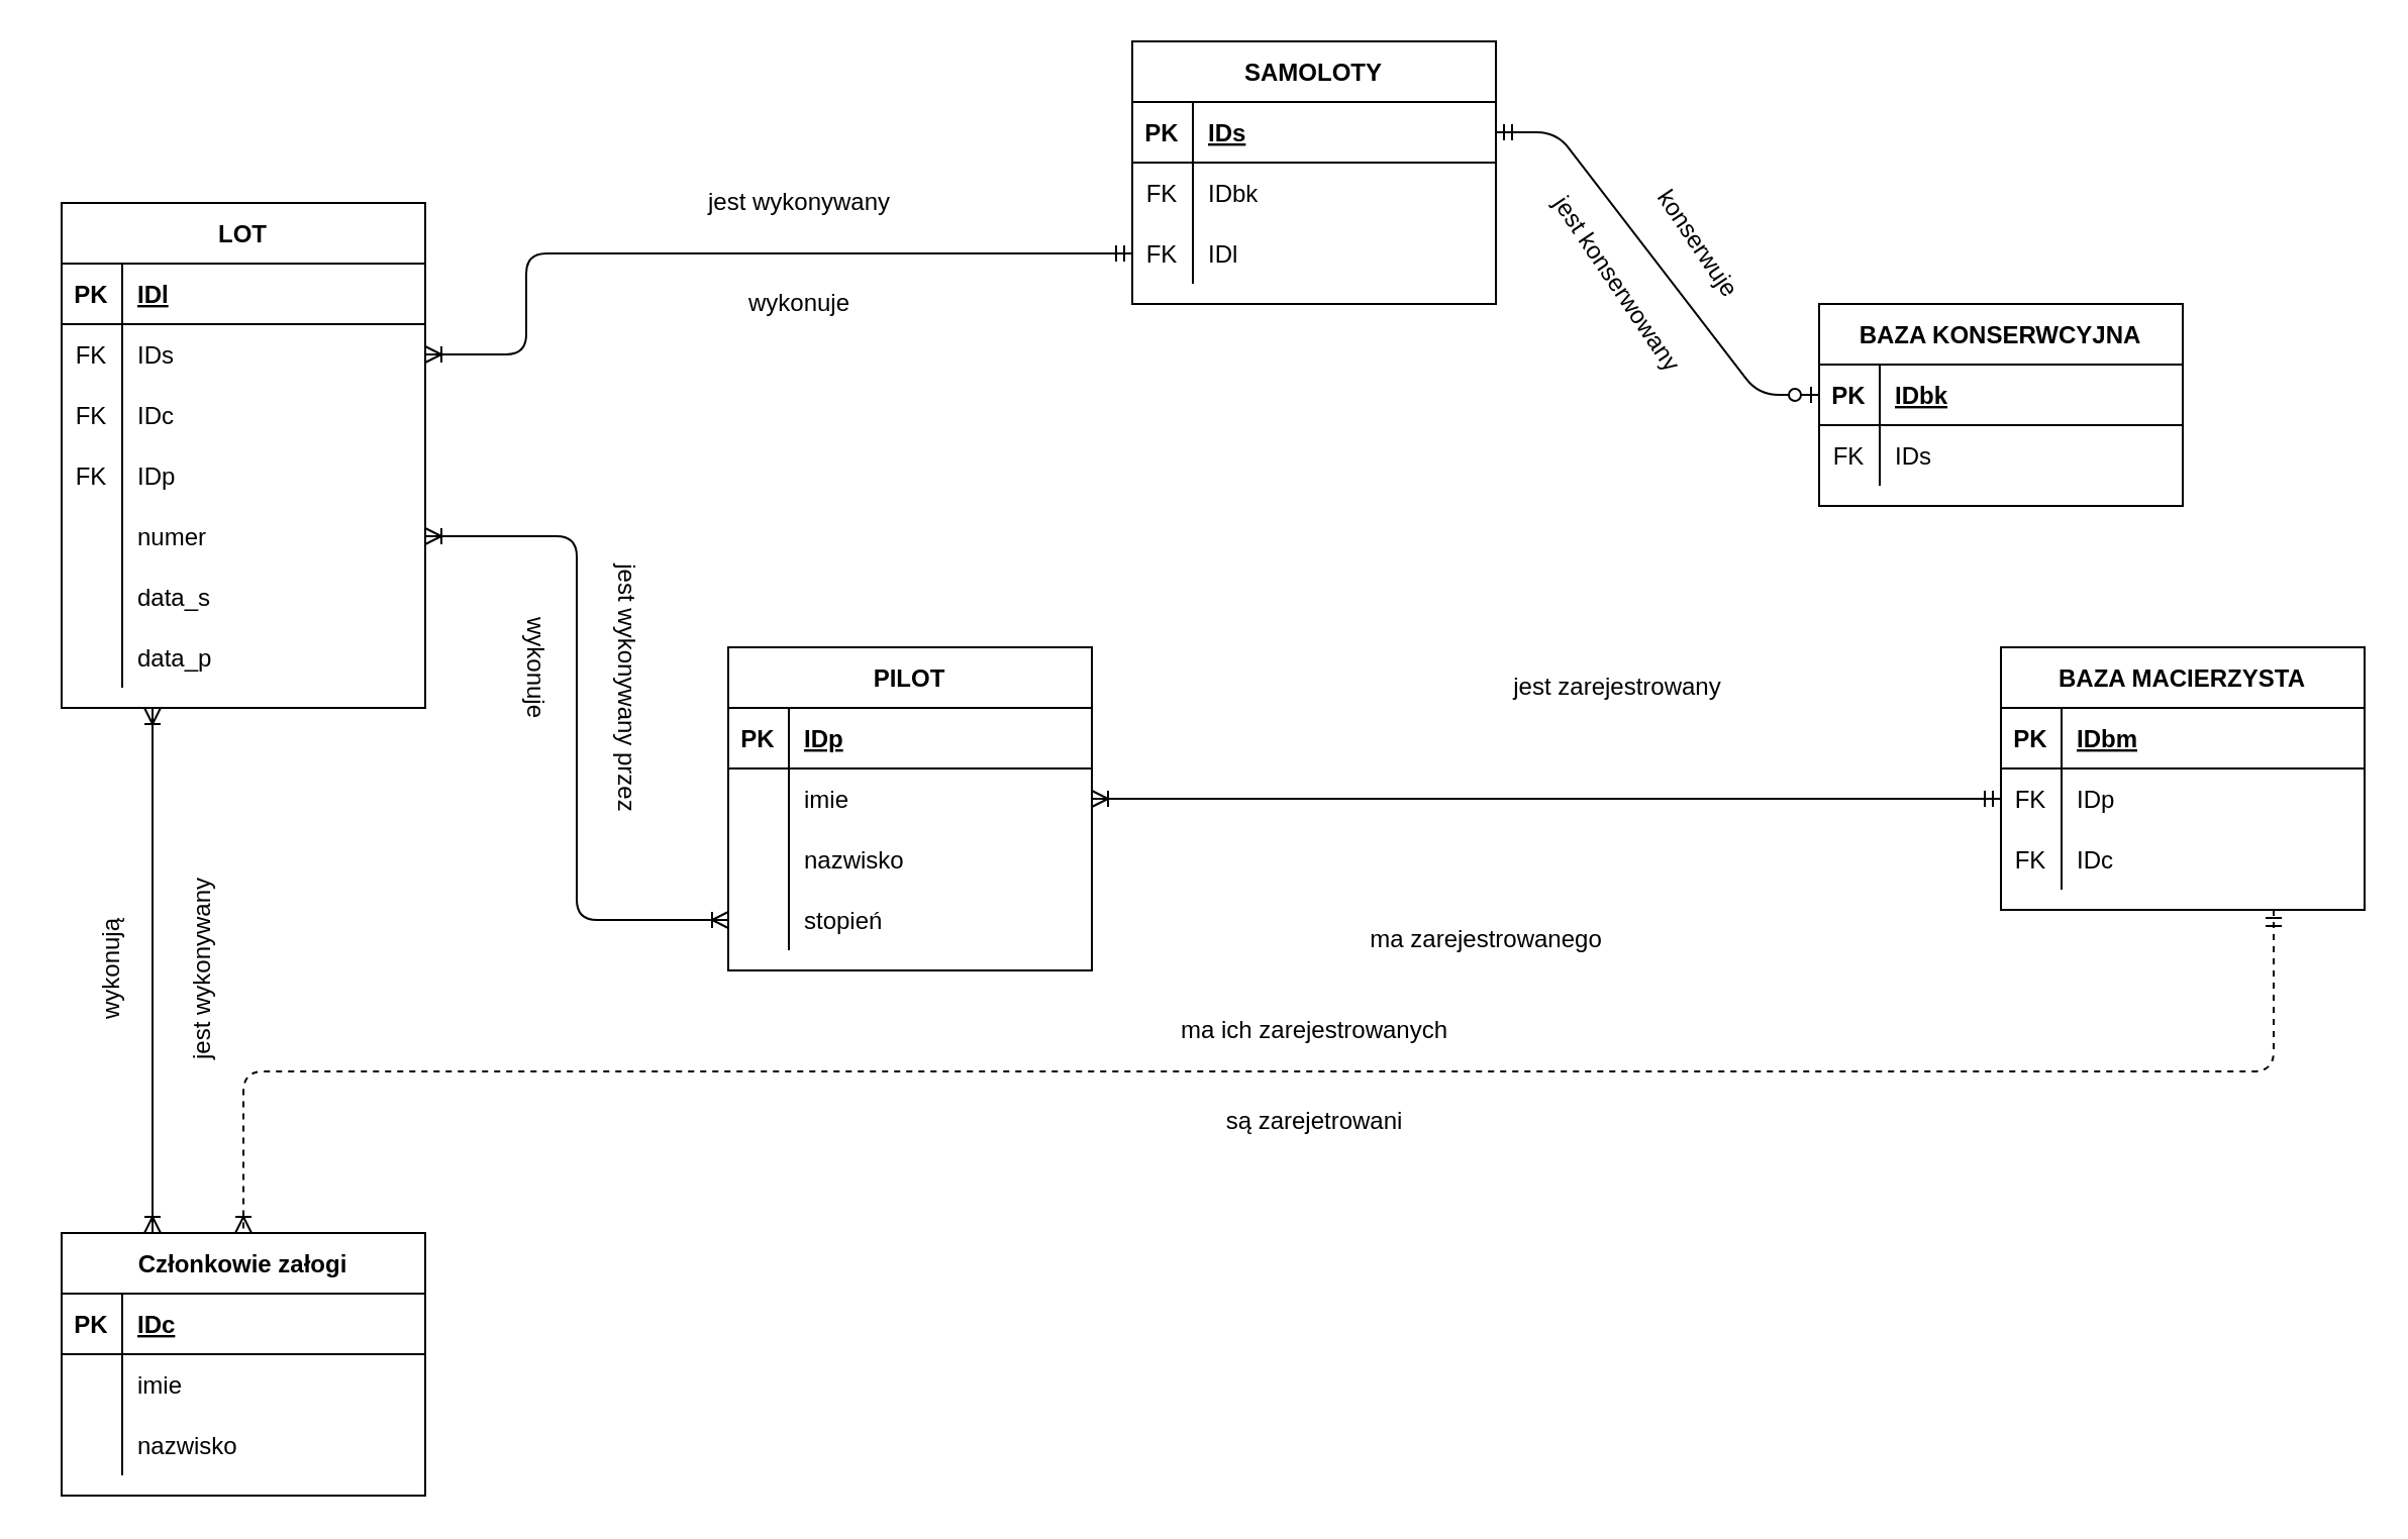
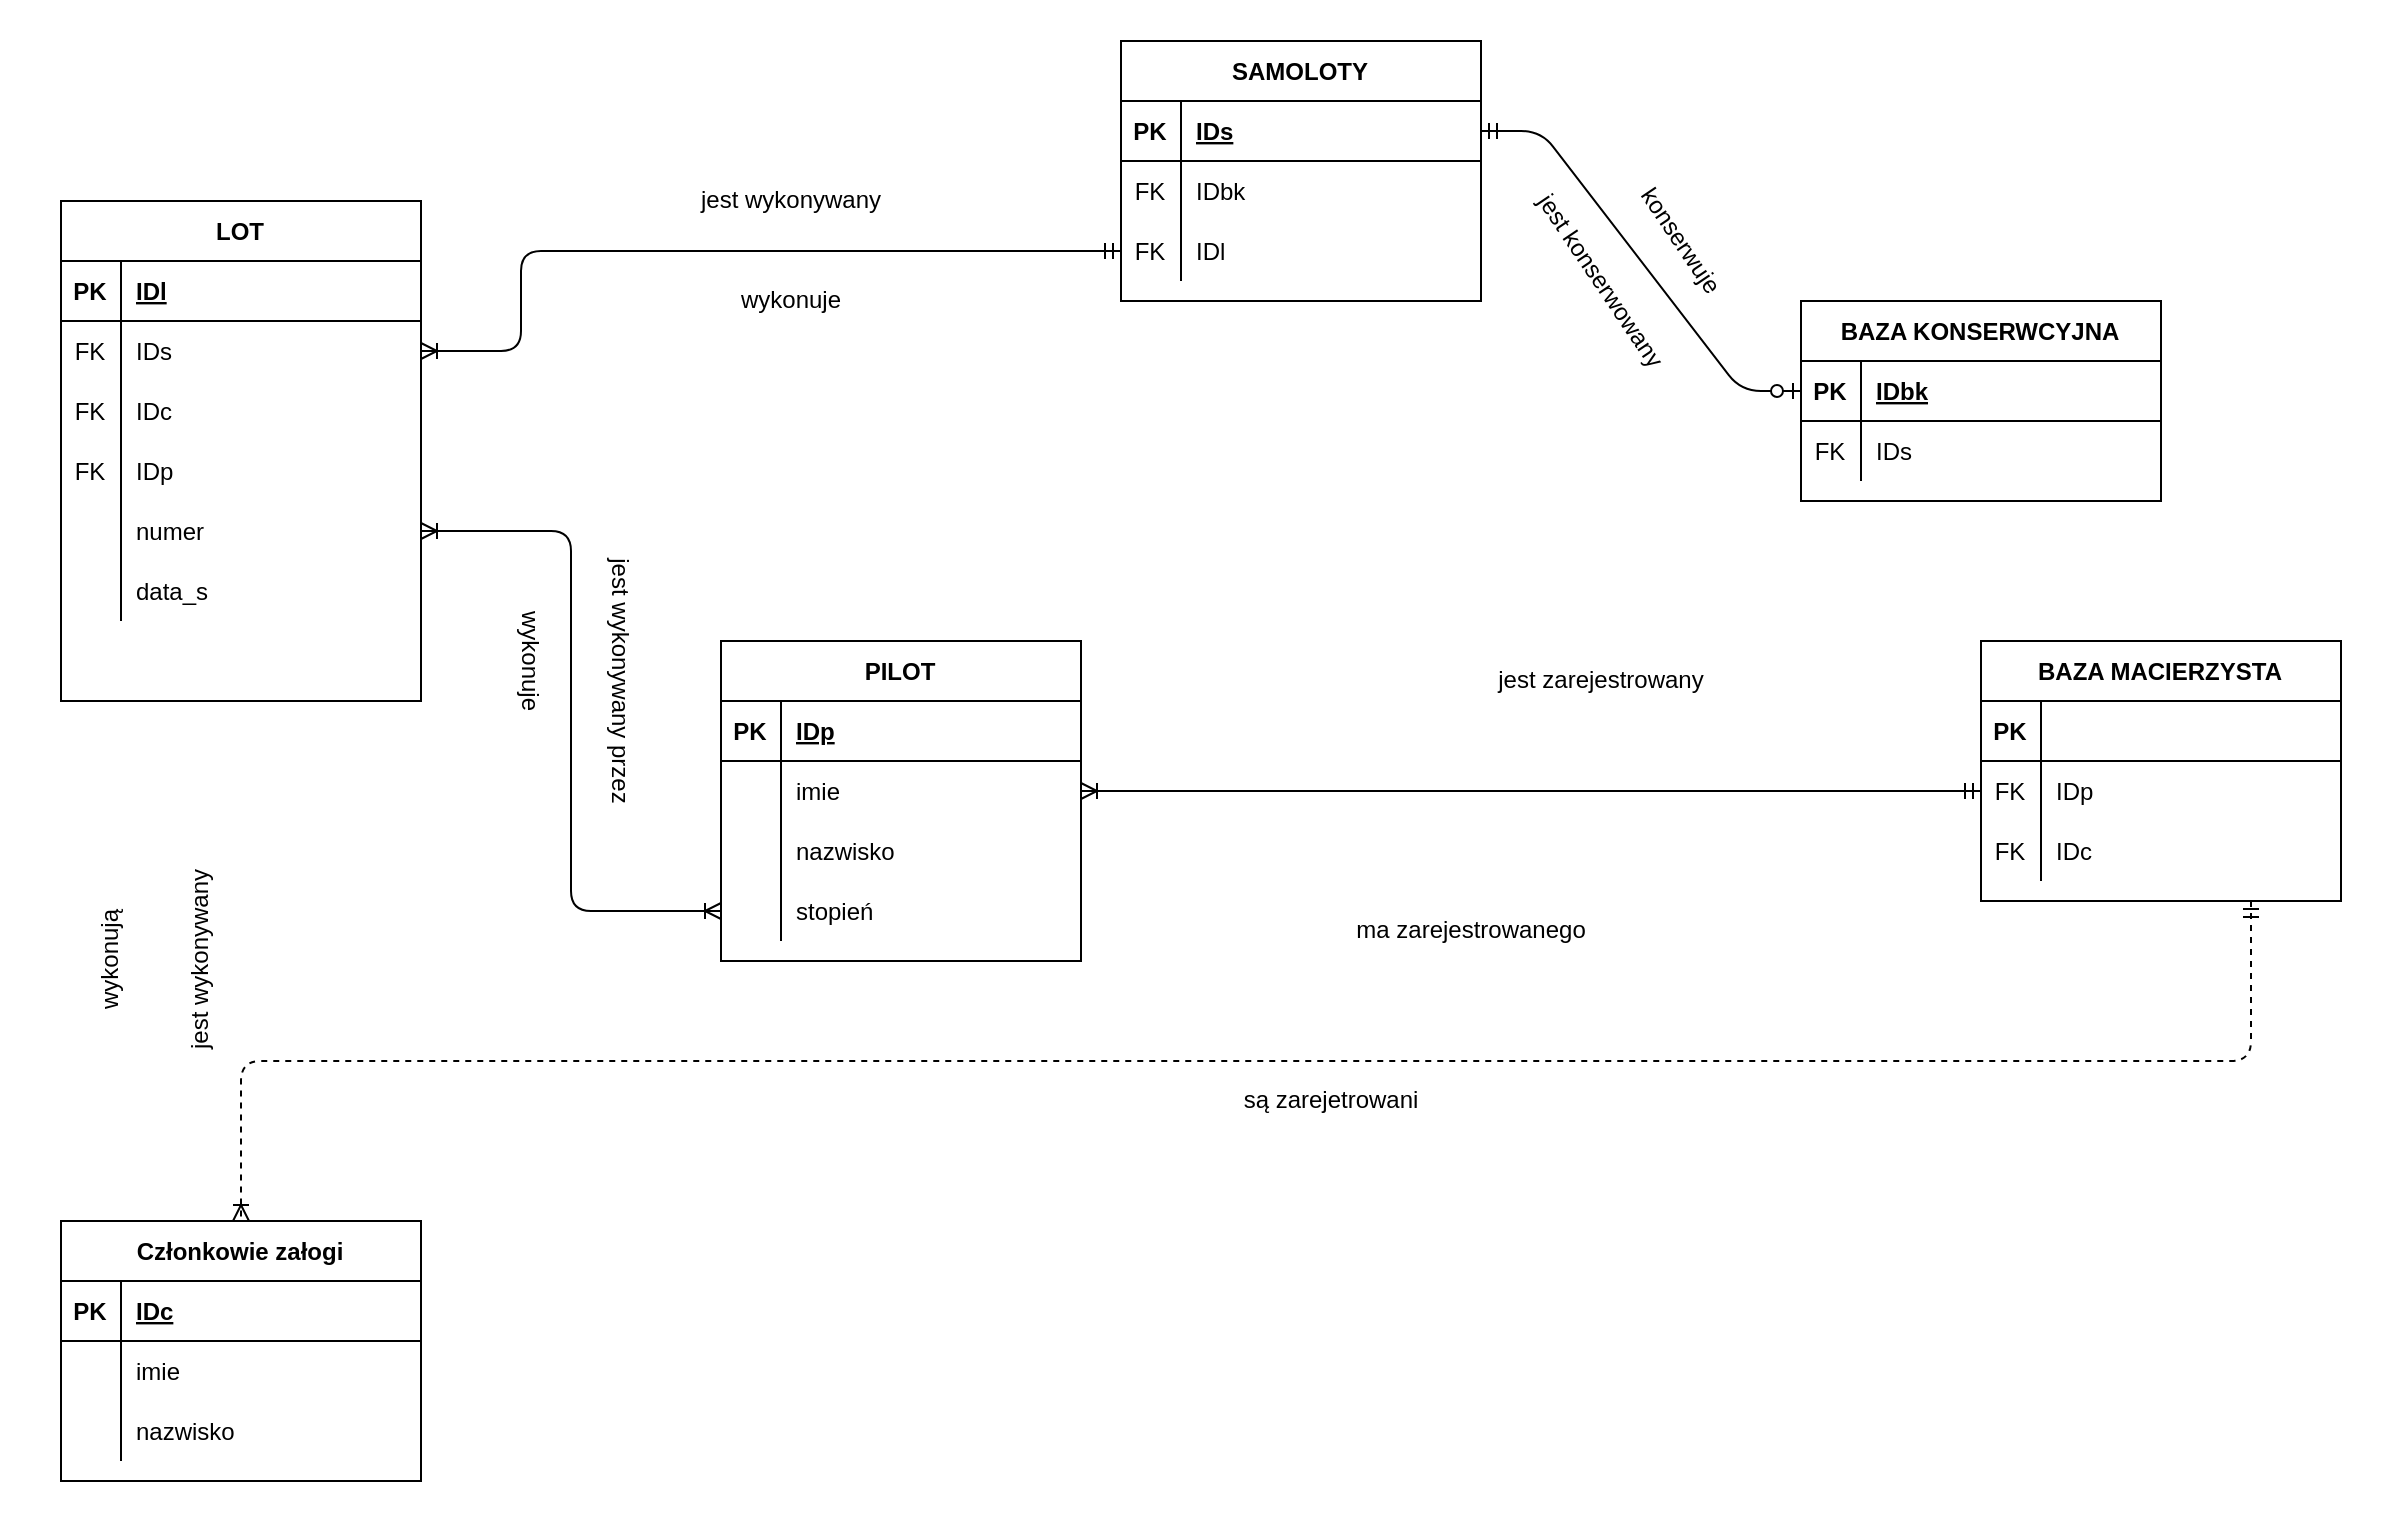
- <mxCell id="50" value="data_p" style="shape=partialRectangle;connectable=0;fillColor=none;top=0;left=0;bottom=0;right=0;align=left;spacingLeft=6;overflow=hidden;" vertex="1" parent="48"><mxGeometry x="30" width="150" height="30" as="geometry" /></mxCell>
- <mxCell id="54" value="IDbm" style="shape=partialRectangle;connectable=0;fillColor=none;top=0;left=0;bottom=0;right=0;align=left;spacingLeft=6;fontStyle=5;overflow=hidden;" vertex="1" parent="52"><mxGeometry x="30" width="150" height="30" as="geometry" /></mxCell>
- <mxCell id="69" value="" style="edgeStyle=elbowEdgeStyle;fontSize=12;html=1;endArrow=ERoneToMany;startArrow=ERoneToMany;entryX=0.25;entryY=1;entryDx=0;entryDy=0;exitX=0.25;exitY=0;exitDx=0;exitDy=0;elbow=vertical;" edge="1" parent="1" source="70" target="29"><mxGeometry width="100" height="100" relative="1" as="geometry"><mxPoint x="620" y="470" as="sourcePoint" /><mxPoint x="720" y="370" as="targetPoint" /></mxGeometry></mxCell>
- <mxCell id="84" value="ma ich zarejestrowanych" style="text;html=1;align=center;verticalAlign=middle;resizable=0;points=[];autosize=1;" vertex="1" parent="1"><mxGeometry x="575" y="500" width="150" height="20" as="geometry" /></mxCell>
- <mxCell id="85" value="są zarejetrowani" style="text;html=1;align=center;verticalAlign=middle;resizable=0;points=[];autosize=1;" vertex="1" parent="1"><mxGeometry x="595" y="545" width="110" height="20" as="geometry" /></mxCell>
+ <mxCell id="85" value="są zarejetrowani" style="text;html=1;align=center;verticalAlign=middle;resizable=0;points=[];autosize=1;" vertex="1" parent="1"><mxGeometry x="610" y="540" width="110" height="20" as="geometry" /></mxCell>
